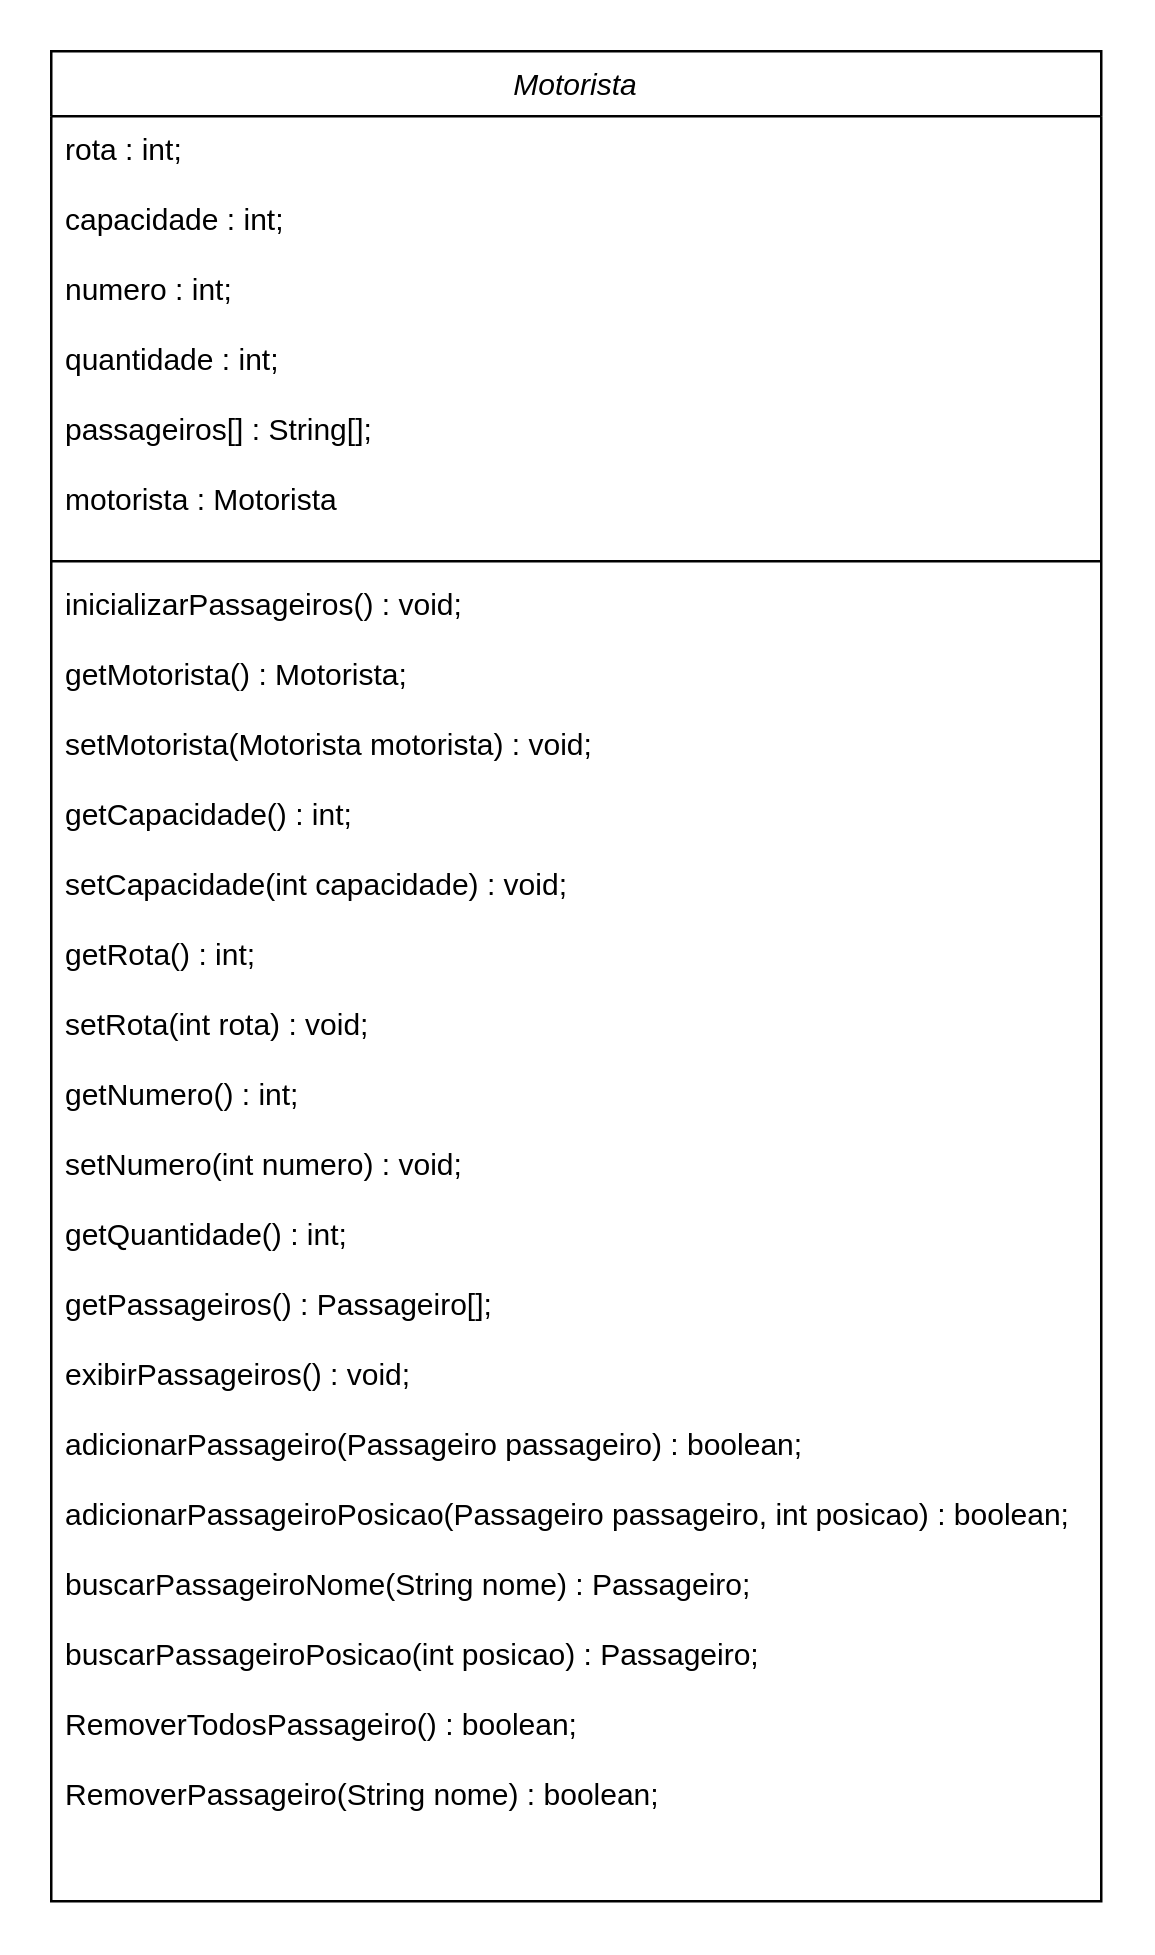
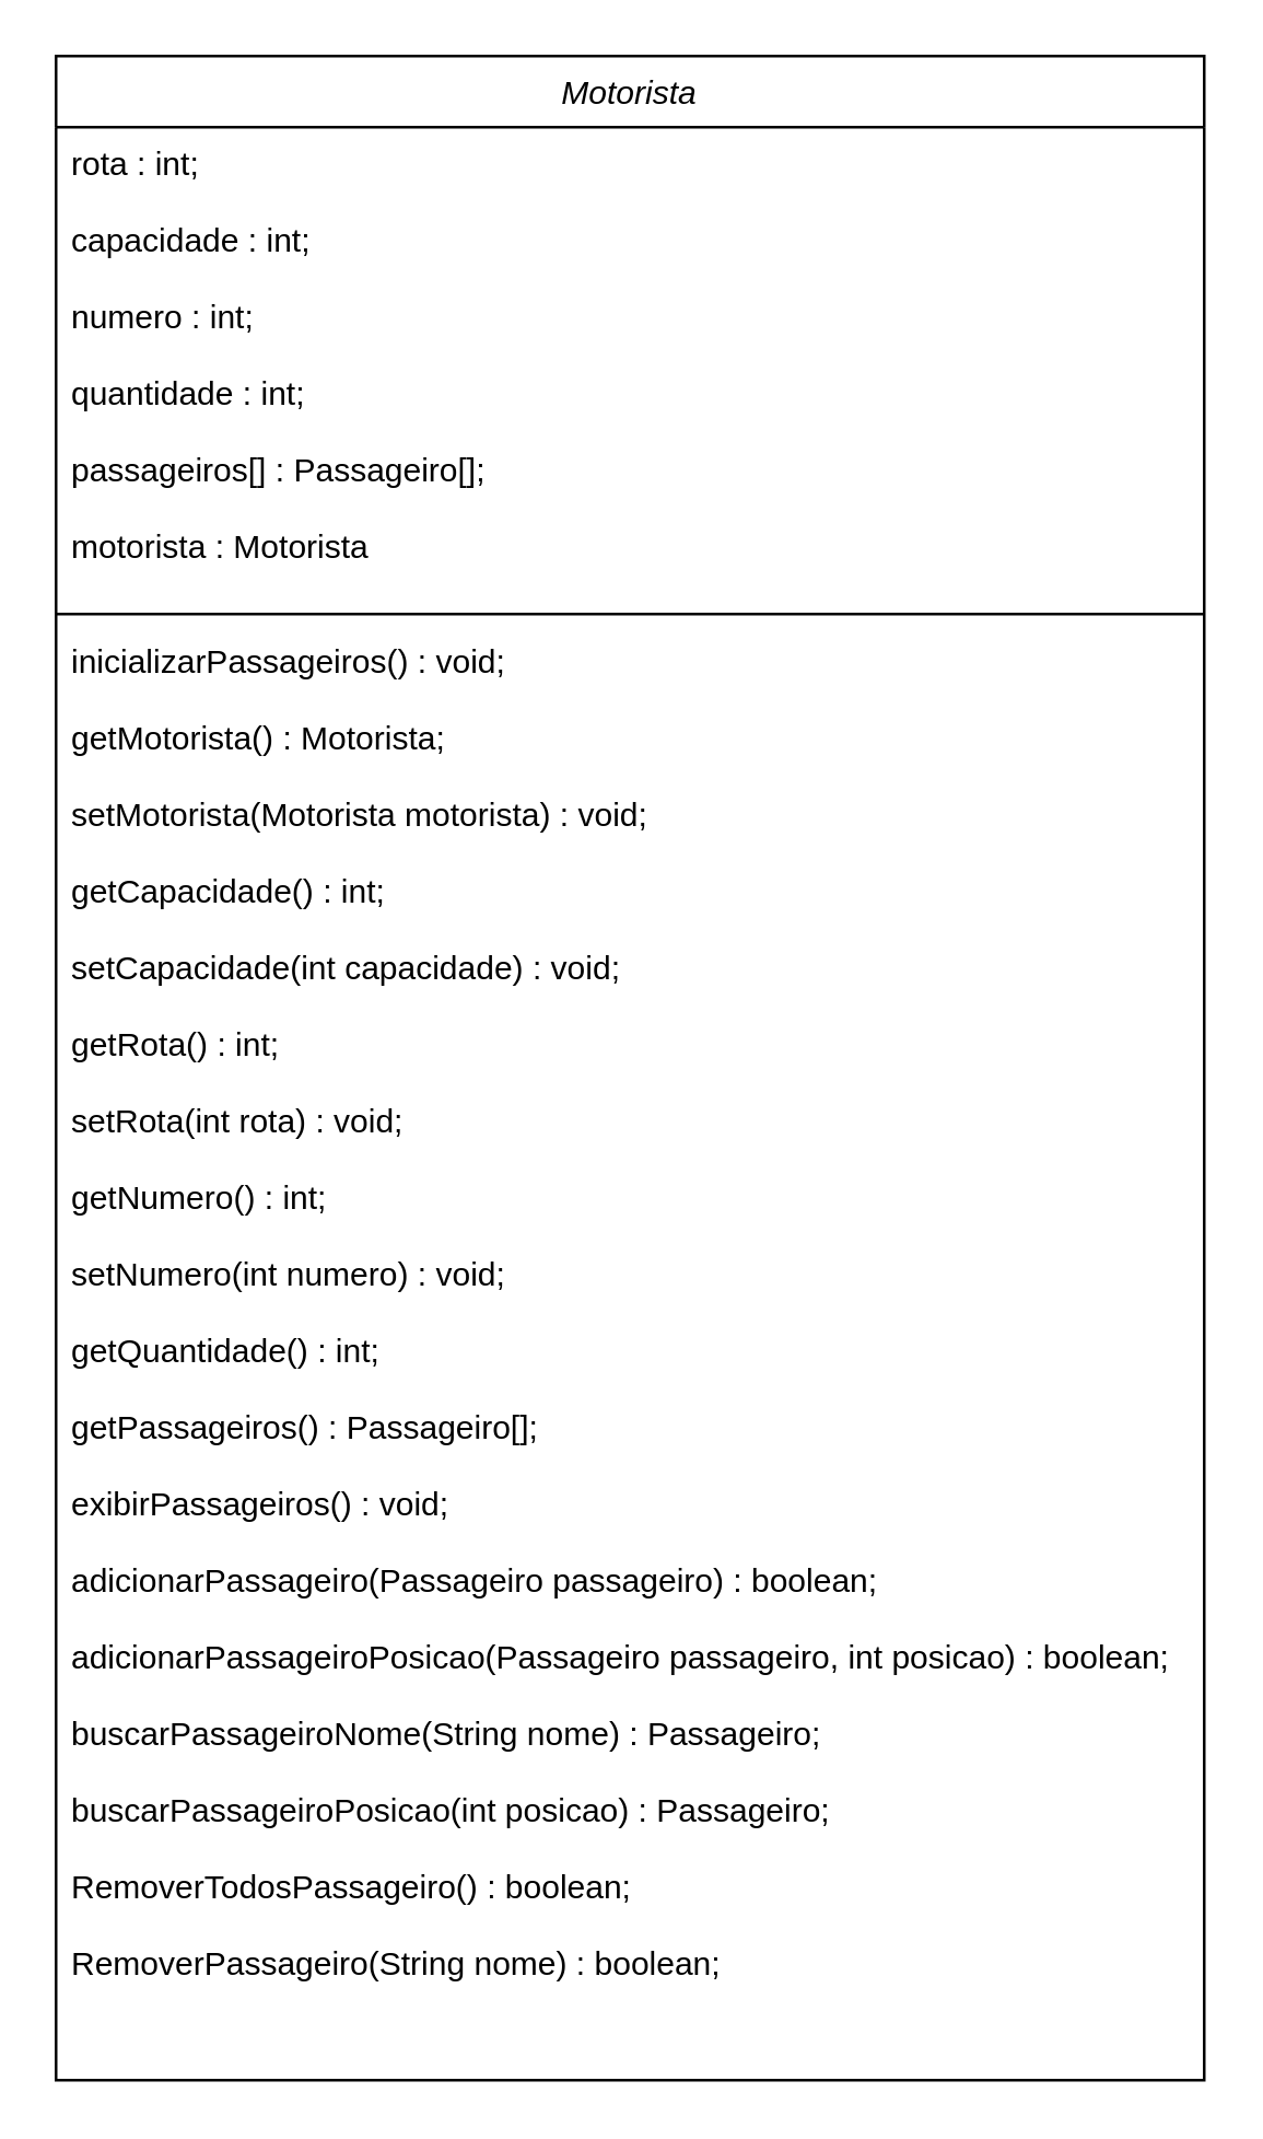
- <mxCell id="3" value="rota : int;&#10;&#10;capacidade : int;&#10;&#10;numero : int;&#10;&#10;quantidade : int;&#10;&#10;passageiros[] : String[];&#10;&#10;motorista : Motorista" style="text;align=left;verticalAlign=top;spacingLeft=4;spacingRight=4;overflow=hidden;rotatable=0;points=[[0,0.5],[1,0.5]];portConstraint=eastwest;" parent="2" vertex="1"><mxGeometry y="26" width="420" height="174" as="geometry" /></mxCell>
+ <mxCell id="3" value="rota : int;&#10;&#10;capacidade : int;&#10;&#10;numero : int;&#10;&#10;quantidade : int;&#10;&#10;passageiros[] : Passageiro[];&#10;&#10;motorista : Motorista" style="text;align=left;verticalAlign=top;spacingLeft=4;spacingRight=4;overflow=hidden;rotatable=0;points=[[0,0.5],[1,0.5]];portConstraint=eastwest;" parent="2" vertex="1"><mxGeometry y="26" width="420" height="174" as="geometry" /></mxCell>
